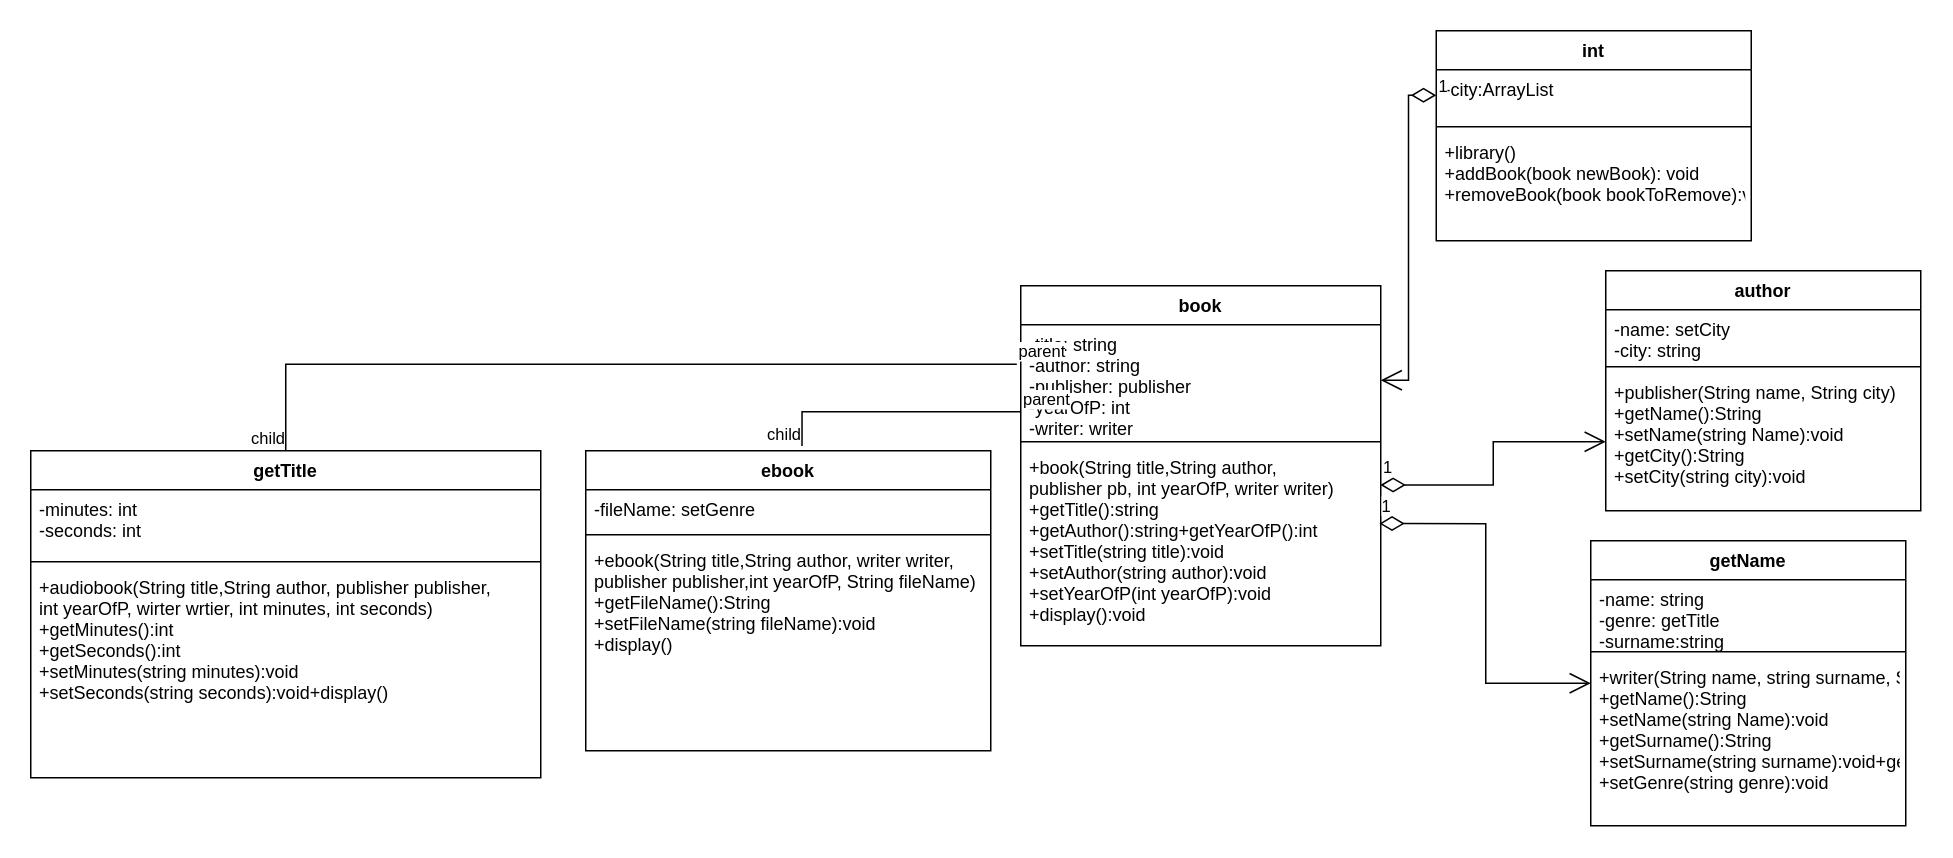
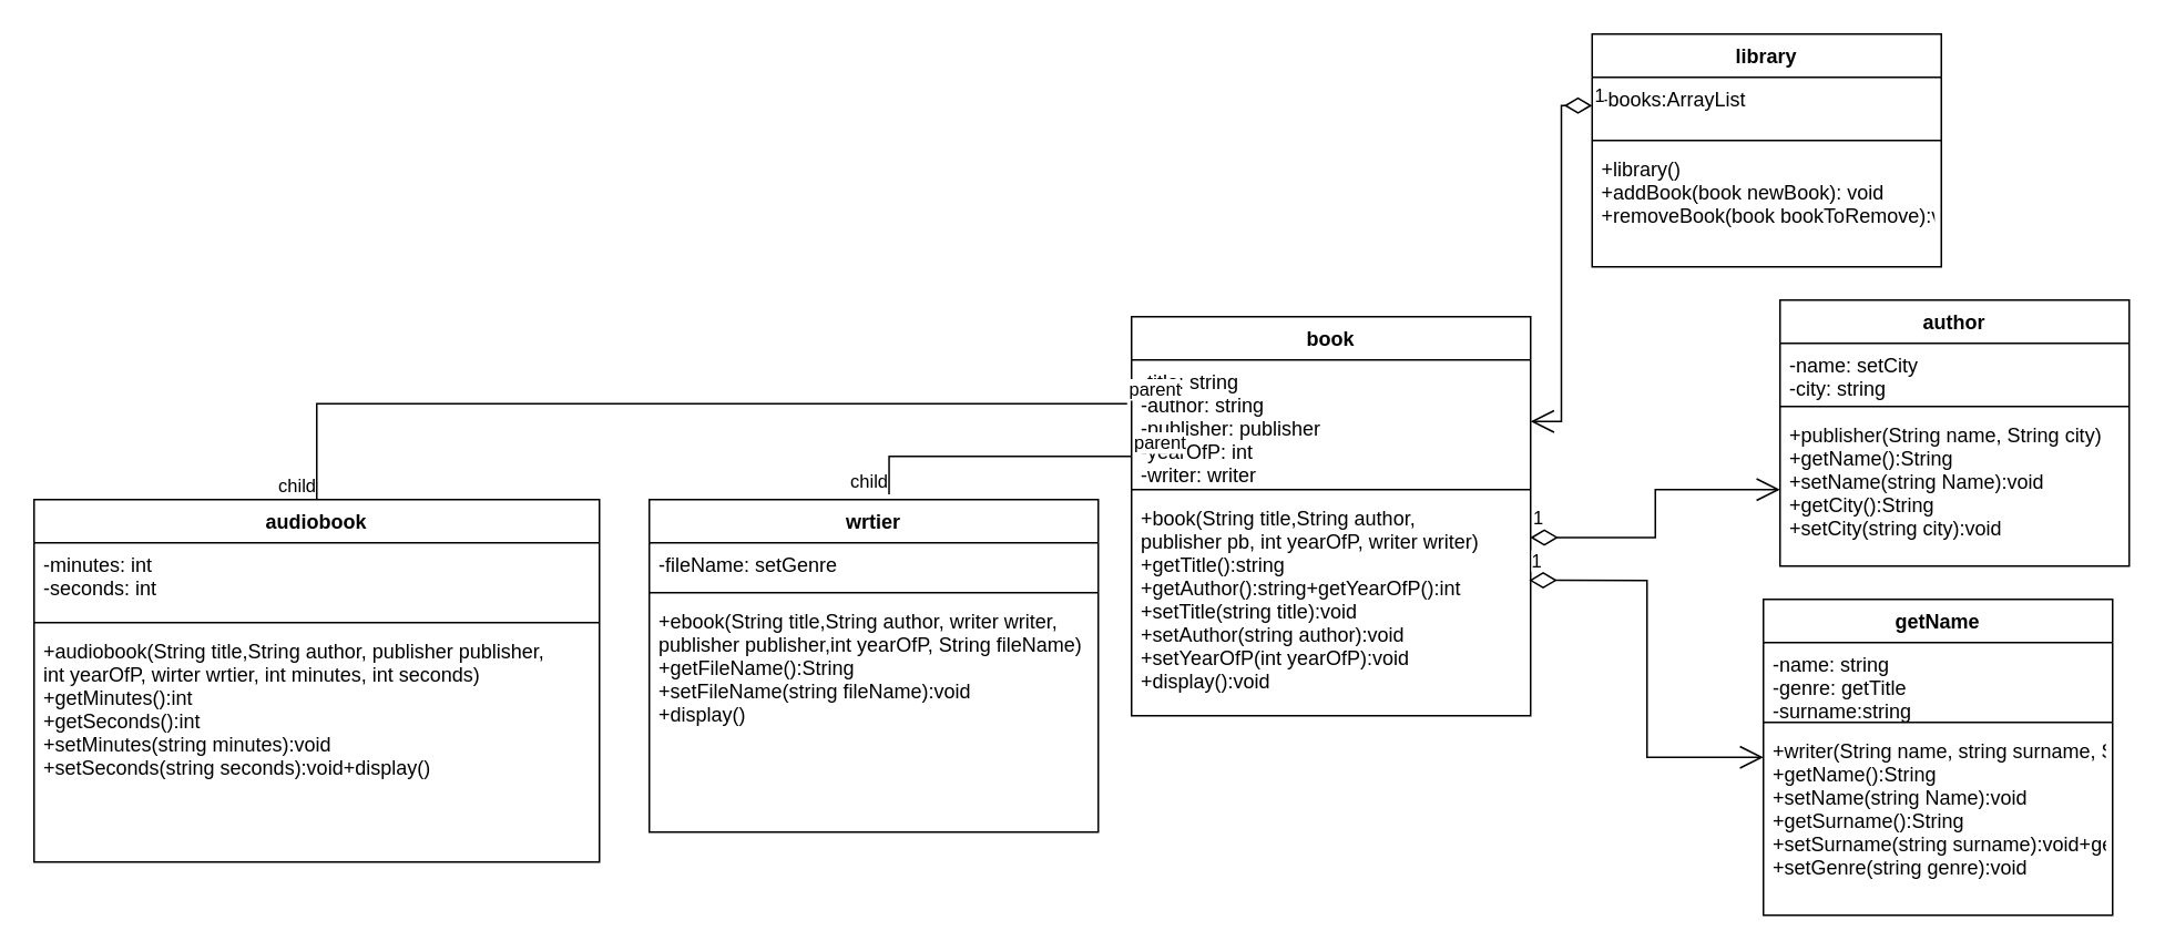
- <mxCell id="18" value="int&#10;" style="swimlane;fontStyle=1;align=center;verticalAlign=top;childLayout=stackLayout;horizontal=1;startSize=26;horizontalStack=0;resizeParent=1;resizeParentMax=0;resizeLast=0;collapsible=1;marginBottom=0;" vertex="1" parent="1"><mxGeometry x="957" y="20" width="210" height="140" as="geometry" /></mxCell>
+ <mxCell id="18" value="library&#10;" style="swimlane;fontStyle=1;align=center;verticalAlign=top;childLayout=stackLayout;horizontal=1;startSize=26;horizontalStack=0;resizeParent=1;resizeParentMax=0;resizeLast=0;collapsible=1;marginBottom=0;" vertex="1" parent="1"><mxGeometry x="957" y="20" width="210" height="140" as="geometry" /></mxCell>
- <mxCell id="19" value="-city:ArrayList" style="text;strokeColor=none;fillColor=none;align=left;verticalAlign=top;spacingLeft=4;spacingRight=4;overflow=hidden;rotatable=0;points=[[0,0.5],[1,0.5]];portConstraint=eastwest;" vertex="1" parent="18"><mxGeometry y="26" width="210" height="34" as="geometry" /></mxCell>
+ <mxCell id="19" value="-books:ArrayList" style="text;strokeColor=none;fillColor=none;align=left;verticalAlign=top;spacingLeft=4;spacingRight=4;overflow=hidden;rotatable=0;points=[[0,0.5],[1,0.5]];portConstraint=eastwest;" vertex="1" parent="18"><mxGeometry y="26" width="210" height="34" as="geometry" /></mxCell>
- <mxCell id="10" value="getTitle&#10;" style="swimlane;fontStyle=1;align=center;verticalAlign=top;childLayout=stackLayout;horizontal=1;startSize=26;horizontalStack=0;resizeParent=1;resizeParentMax=0;resizeLast=0;collapsible=1;marginBottom=0;" vertex="1" parent="1"><mxGeometry x="20" y="300" width="340" height="218" as="geometry" /></mxCell>
+ <mxCell id="10" value="audiobook&#10;" style="swimlane;fontStyle=1;align=center;verticalAlign=top;childLayout=stackLayout;horizontal=1;startSize=26;horizontalStack=0;resizeParent=1;resizeParentMax=0;resizeLast=0;collapsible=1;marginBottom=0;" vertex="1" parent="1"><mxGeometry x="20" y="300" width="340" height="218" as="geometry" /></mxCell>
- <mxCell id="6" value="ebook&#10;" style="swimlane;fontStyle=1;align=center;verticalAlign=top;childLayout=stackLayout;horizontal=1;startSize=26;horizontalStack=0;resizeParent=1;resizeParentMax=0;resizeLast=0;collapsible=1;marginBottom=0;" vertex="1" parent="1"><mxGeometry x="390" y="300" width="270" height="200" as="geometry" /></mxCell>
+ <mxCell id="6" value="wrtier&#10;" style="swimlane;fontStyle=1;align=center;verticalAlign=top;childLayout=stackLayout;horizontal=1;startSize=26;horizontalStack=0;resizeParent=1;resizeParentMax=0;resizeLast=0;collapsible=1;marginBottom=0;" vertex="1" parent="1"><mxGeometry x="390" y="300" width="270" height="200" as="geometry" /></mxCell>
